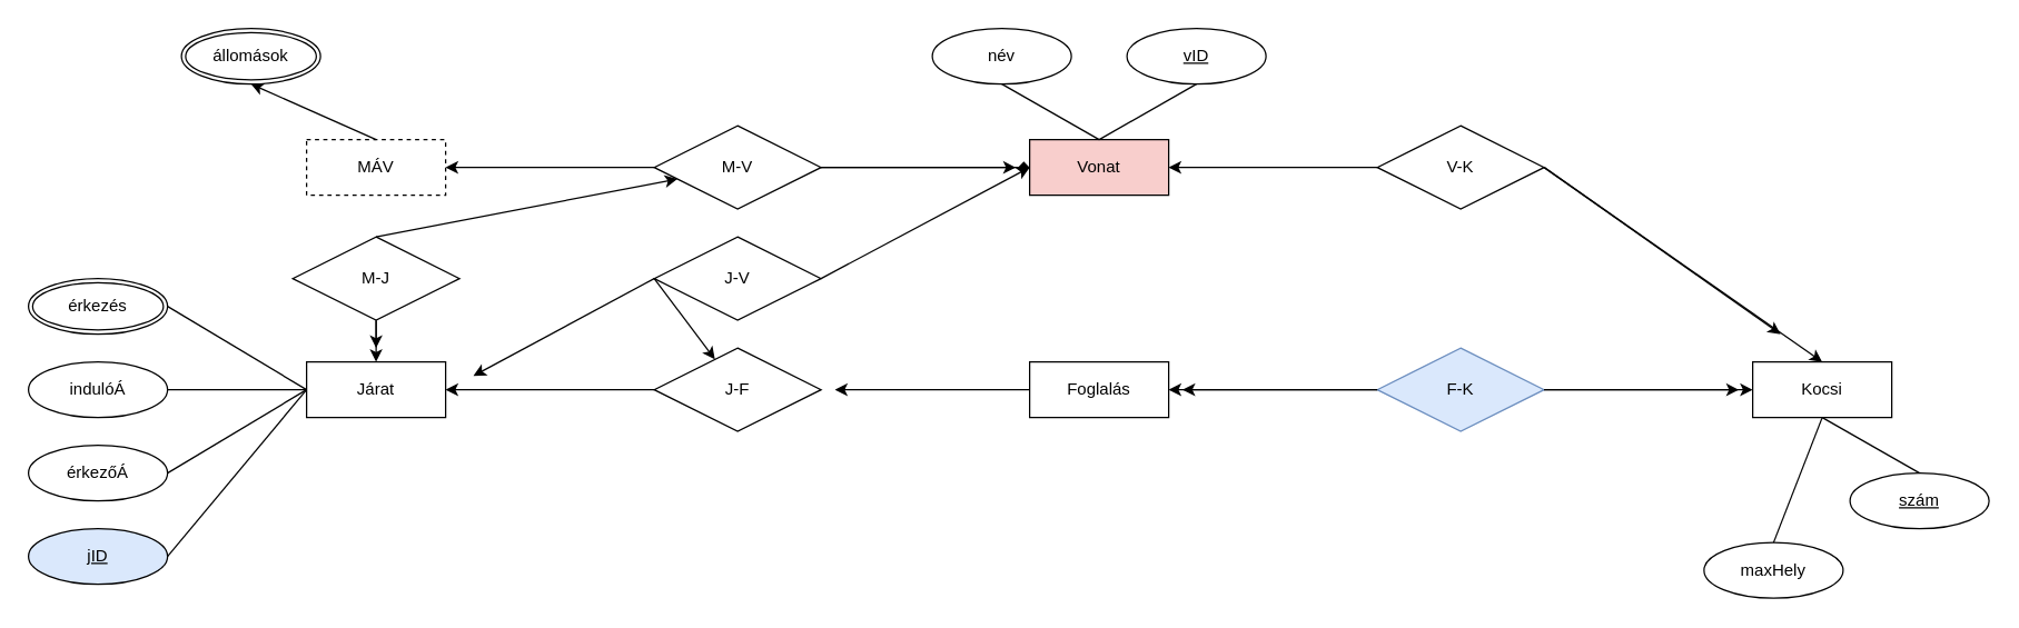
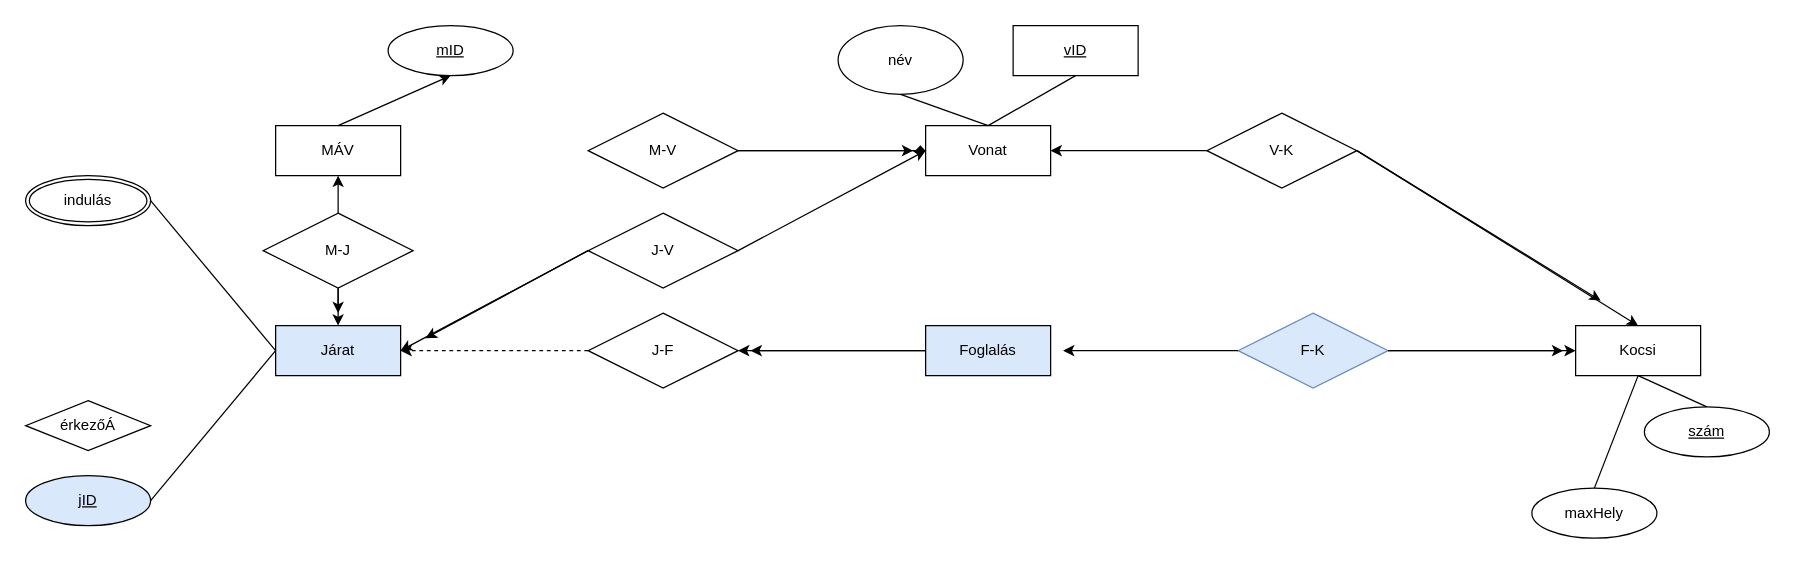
- <mxCell id="23" value="állomások" style="ellipse;shape=doubleEllipse;margin=3;whiteSpace=wrap;html=1;align=center;" parent="1" vertex="1"><mxGeometry x="130" y="20" width="100" height="40" as="geometry" /></mxCell>
+ <mxCell id="11" value="mID" style="ellipse;whiteSpace=wrap;html=1;align=center;fontStyle=4;" parent="1" vertex="1"><mxGeometry x="310" y="20" width="100" height="40" as="geometry" /></mxCell>
- <mxCell id="9" value="név" style="ellipse;whiteSpace=wrap;html=1;align=center;" parent="1" vertex="1"><mxGeometry x="670" y="20" width="100" height="40" as="geometry" /></mxCell>
+ <mxCell id="9" value="név" style="ellipse;whiteSpace=wrap;html=1;align=center;" parent="1" vertex="1"><mxGeometry x="670" y="20" width="100" height="55" as="geometry" /></mxCell>
- <mxCell id="14" value="vID" style="ellipse;whiteSpace=wrap;html=1;align=center;fontStyle=4;" parent="1" vertex="1"><mxGeometry x="810" y="20" width="100" height="40" as="geometry" /></mxCell>
+ <mxCell id="14" value="vID" style="whiteSpace=wrap;html=1;align=center;fontStyle=4;rounded=0;" parent="1" vertex="1"><mxGeometry x="810" y="20" width="100" height="40" as="geometry" /></mxCell>
- <mxCell id="26" value="" style="endArrow=classic;html=1;rounded=0;exitX=0.5;exitY=0;exitDx=0;exitDy=0;entryX=0.5;entryY=1;entryDx=0;entryDy=0;" edge="1" parent="1" source="4" target="23"><mxGeometry width="50" height="50" relative="1" as="geometry"><mxPoint x="370" y="120" as="sourcePoint" /><mxPoint x="420" y="70" as="targetPoint" /></mxGeometry></mxCell>
+ <mxCell id="25" value="" style="endArrow=classic;html=1;rounded=0;exitX=0.5;exitY=0;exitDx=0;exitDy=0;entryX=0.5;entryY=1;entryDx=0;entryDy=0;" edge="1" parent="1" source="4" target="11"><mxGeometry width="50" height="50" relative="1" as="geometry"><mxPoint x="370" y="120" as="sourcePoint" /><mxPoint x="420" y="70" as="targetPoint" /></mxGeometry></mxCell>
- <mxCell id="4" value="MÁV" style="whiteSpace=wrap;html=1;align=center;dashed=1;" parent="1" vertex="1"><mxGeometry x="220" y="100" width="100" height="40" as="geometry" /></mxCell>
+ <mxCell id="4" value="MÁV" style="whiteSpace=wrap;html=1;align=center;" parent="1" vertex="1"><mxGeometry x="220" y="100" width="100" height="40" as="geometry" /></mxCell>
- <mxCell id="24" value="" style="endArrow=classic;html=1;rounded=0;exitX=0;exitY=0.5;exitDx=0;exitDy=0;entryX=1;entryY=0.5;entryDx=0;entryDy=0;" edge="1" parent="1" source="15" target="4"><mxGeometry width="50" height="50" relative="1" as="geometry"><mxPoint x="520" y="120" as="sourcePoint" /><mxPoint x="570" y="70" as="targetPoint" /></mxGeometry></mxCell>
- <mxCell id="2" value="Vonat" style="whiteSpace=wrap;html=1;align=center;fillColor=#f8cecc;" parent="1" vertex="1"><mxGeometry x="740" y="100" width="100" height="40" as="geometry" /></mxCell>
+ <mxCell id="2" value="Vonat" style="whiteSpace=wrap;html=1;align=center;" parent="1" vertex="1"><mxGeometry x="740" y="100" width="100" height="40" as="geometry" /></mxCell>
- <mxCell id="18" value="V-K" style="shape=rhombus;perimeter=rhombusPerimeter;whiteSpace=wrap;html=1;align=center;" parent="1" vertex="1"><mxGeometry x="990" y="90" width="120" height="60" as="geometry" /></mxCell>
+ <mxCell id="18" value="V-K" style="shape=rhombus;perimeter=rhombusPerimeter;whiteSpace=wrap;html=1;align=center;" parent="1" vertex="1"><mxGeometry x="965" y="90" width="120" height="60" as="geometry" /></mxCell>
- <mxCell id="27" value="" style="endArrow=classic;html=1;rounded=0;exitX=0.5;exitY=0;exitDx=0;exitDy=0;" edge="1" parent="1" source="16" target="15"><mxGeometry width="50" height="50" relative="1" as="geometry"><mxPoint x="370" y="230" as="sourcePoint" /><mxPoint x="420" y="180" as="targetPoint" /></mxGeometry></mxCell>
+ <mxCell id="27" value="" style="endArrow=classic;html=1;rounded=0;exitX=0.5;exitY=0;exitDx=0;exitDy=0;entryX=0.5;entryY=1;entryDx=0;entryDy=0;" edge="1" parent="1" source="16" target="4"><mxGeometry width="50" height="50" relative="1" as="geometry"><mxPoint x="370" y="230" as="sourcePoint" /><mxPoint x="420" y="180" as="targetPoint" /></mxGeometry></mxCell>
+ <mxCell id="21" value="indulás" style="ellipse;shape=doubleEllipse;margin=3;whiteSpace=wrap;html=1;align=center;" parent="1" vertex="1"><mxGeometry x="20" y="140" width="100" height="40" as="geometry" /></mxCell>
+ <mxCell id="32" value="" style="endArrow=none;html=1;rounded=0;entryX=1;entryY=0.5;entryDx=0;entryDy=0;exitX=0;exitY=0.5;exitDx=0;exitDy=0;" edge="1" parent="1" source="3" target="21"><mxGeometry width="50" height="50" relative="1" as="geometry"><mxPoint x="290" y="280" as="sourcePoint" /><mxPoint x="340" y="230" as="targetPoint" /></mxGeometry></mxCell>
- <mxCell id="22" value="érkezés" style="ellipse;shape=doubleEllipse;margin=3;whiteSpace=wrap;html=1;align=center;" parent="1" vertex="1"><mxGeometry x="20" y="200" width="100" height="40" as="geometry" /></mxCell>
- <mxCell id="35" value="" style="endArrow=classic;html=1;rounded=0;exitX=0;exitY=0.5;exitDx=0;exitDy=0;" edge="1" parent="1" source="17" target="19"><mxGeometry width="50" height="50" relative="1" as="geometry"><mxPoint x="530" y="250" as="sourcePoint" /><mxPoint x="580" y="200" as="targetPoint" /></mxGeometry></mxCell>
+ <mxCell id="35" value="" style="endArrow=classic;html=1;rounded=0;entryX=1;entryY=0.5;entryDx=0;entryDy=0;exitX=0;exitY=0.5;exitDx=0;exitDy=0;" edge="1" parent="1" source="17" target="3"><mxGeometry width="50" height="50" relative="1" as="geometry"><mxPoint x="530" y="250" as="sourcePoint" /><mxPoint x="580" y="200" as="targetPoint" /></mxGeometry></mxCell>
- <mxCell id="31" value="" style="endArrow=none;html=1;rounded=0;exitX=0;exitY=0.5;exitDx=0;exitDy=0;entryX=1;entryY=0.5;entryDx=0;entryDy=0;" edge="1" parent="1" source="3" target="22"><mxGeometry width="50" height="50" relative="1" as="geometry"><mxPoint x="290" y="280" as="sourcePoint" /><mxPoint x="340" y="230" as="targetPoint" /></mxGeometry></mxCell>
- <mxCell id="7" value="indulóÁ" style="ellipse;whiteSpace=wrap;html=1;align=center;" parent="1" vertex="1"><mxGeometry x="20" y="260" width="100" height="40" as="geometry" /></mxCell>
- <mxCell id="30" value="" style="endArrow=none;html=1;rounded=0;exitX=0;exitY=0.5;exitDx=0;exitDy=0;entryX=1;entryY=0.5;entryDx=0;entryDy=0;" edge="1" parent="1" source="3" target="7"><mxGeometry width="50" height="50" relative="1" as="geometry"><mxPoint x="290" y="280" as="sourcePoint" /><mxPoint x="340" y="230" as="targetPoint" /></mxGeometry></mxCell>
- <mxCell id="3" value="Járat" style="whiteSpace=wrap;html=1;align=center;" parent="1" vertex="1"><mxGeometry x="220" y="260" width="100" height="40" as="geometry" /></mxCell>
+ <mxCell id="3" value="Járat" style="whiteSpace=wrap;html=1;align=center;fillColor=#dae8fc;" parent="1" vertex="1"><mxGeometry x="220" y="260" width="100" height="40" as="geometry" /></mxCell>
- <mxCell id="37" value="" style="endArrow=classic;html=1;rounded=0;exitX=0;exitY=0.5;exitDx=0;exitDy=0;entryX=1;entryY=0.5;entryDx=0;entryDy=0;" edge="1" parent="1" source="19" target="3"><mxGeometry width="50" height="50" relative="1" as="geometry"><mxPoint x="530" y="250" as="sourcePoint" /><mxPoint x="580" y="200" as="targetPoint" /></mxGeometry></mxCell>
+ <mxCell id="37" value="" style="endArrow=classic;html=1;rounded=0;exitX=0;exitY=0.5;exitDx=0;exitDy=0;entryX=1;entryY=0.5;entryDx=0;entryDy=0;dashed=1;" edge="1" parent="1" source="19" target="3"><mxGeometry width="50" height="50" relative="1" as="geometry"><mxPoint x="530" y="250" as="sourcePoint" /><mxPoint x="580" y="200" as="targetPoint" /></mxGeometry></mxCell>
+ <mxCell id="52" value="" style="endArrow=classic;html=1;rounded=0;exitX=0;exitY=0.5;exitDx=0;exitDy=0;entryX=1;entryY=0.5;entryDx=0;entryDy=0;" edge="1" parent="1" source="6" target="19"><mxGeometry width="50" height="50" relative="1" as="geometry"><mxPoint x="760" y="320" as="sourcePoint" /><mxPoint x="810" y="270" as="targetPoint" /></mxGeometry></mxCell>
- <mxCell id="6" value="Foglalás" style="whiteSpace=wrap;html=1;align=center;" parent="1" vertex="1"><mxGeometry x="740" y="260" width="100" height="40" as="geometry" /></mxCell>
+ <mxCell id="6" value="Foglalás" style="whiteSpace=wrap;html=1;align=center;fillColor=#dae8fc;" parent="1" vertex="1"><mxGeometry x="740" y="260" width="100" height="40" as="geometry" /></mxCell>
- <mxCell id="50" value="" style="endArrow=classic;html=1;rounded=0;exitX=0;exitY=0.5;exitDx=0;exitDy=0;entryX=1;entryY=0.5;entryDx=0;entryDy=0;" edge="1" parent="1" source="20" target="6"><mxGeometry width="50" height="50" relative="1" as="geometry"><mxPoint x="760" y="320" as="sourcePoint" /><mxPoint x="810" y="270" as="targetPoint" /></mxGeometry></mxCell>
- <mxCell id="33" value="" style="endArrow=none;html=1;rounded=0;exitX=0;exitY=0.5;exitDx=0;exitDy=0;entryX=1;entryY=0.5;entryDx=0;entryDy=0;" edge="1" parent="1" source="3" target="8"><mxGeometry width="50" height="50" relative="1" as="geometry"><mxPoint x="290" y="280" as="sourcePoint" /><mxPoint x="340" y="230" as="targetPoint" /></mxGeometry></mxCell>
- <mxCell id="8" value="érkezőÁ" style="ellipse;whiteSpace=wrap;html=1;align=center;" parent="1" vertex="1"><mxGeometry x="20" y="320" width="100" height="40" as="geometry" /></mxCell>
+ <mxCell id="8" value="érkezőÁ" style="rhombus;whiteSpace=wrap;html=1;align=center;" parent="1" vertex="1"><mxGeometry x="20" y="320" width="100" height="40" as="geometry" /></mxCell>
- <mxCell id="13" value="szám" style="ellipse;whiteSpace=wrap;html=1;align=center;fontStyle=4;" parent="1" vertex="1"><mxGeometry x="1330" y="340" width="100" height="40" as="geometry" /></mxCell>
+ <mxCell id="13" value="szám" style="ellipse;whiteSpace=wrap;html=1;align=center;fontStyle=4;" parent="1" vertex="1"><mxGeometry x="1315" y="325" width="100" height="40" as="geometry" /></mxCell>
